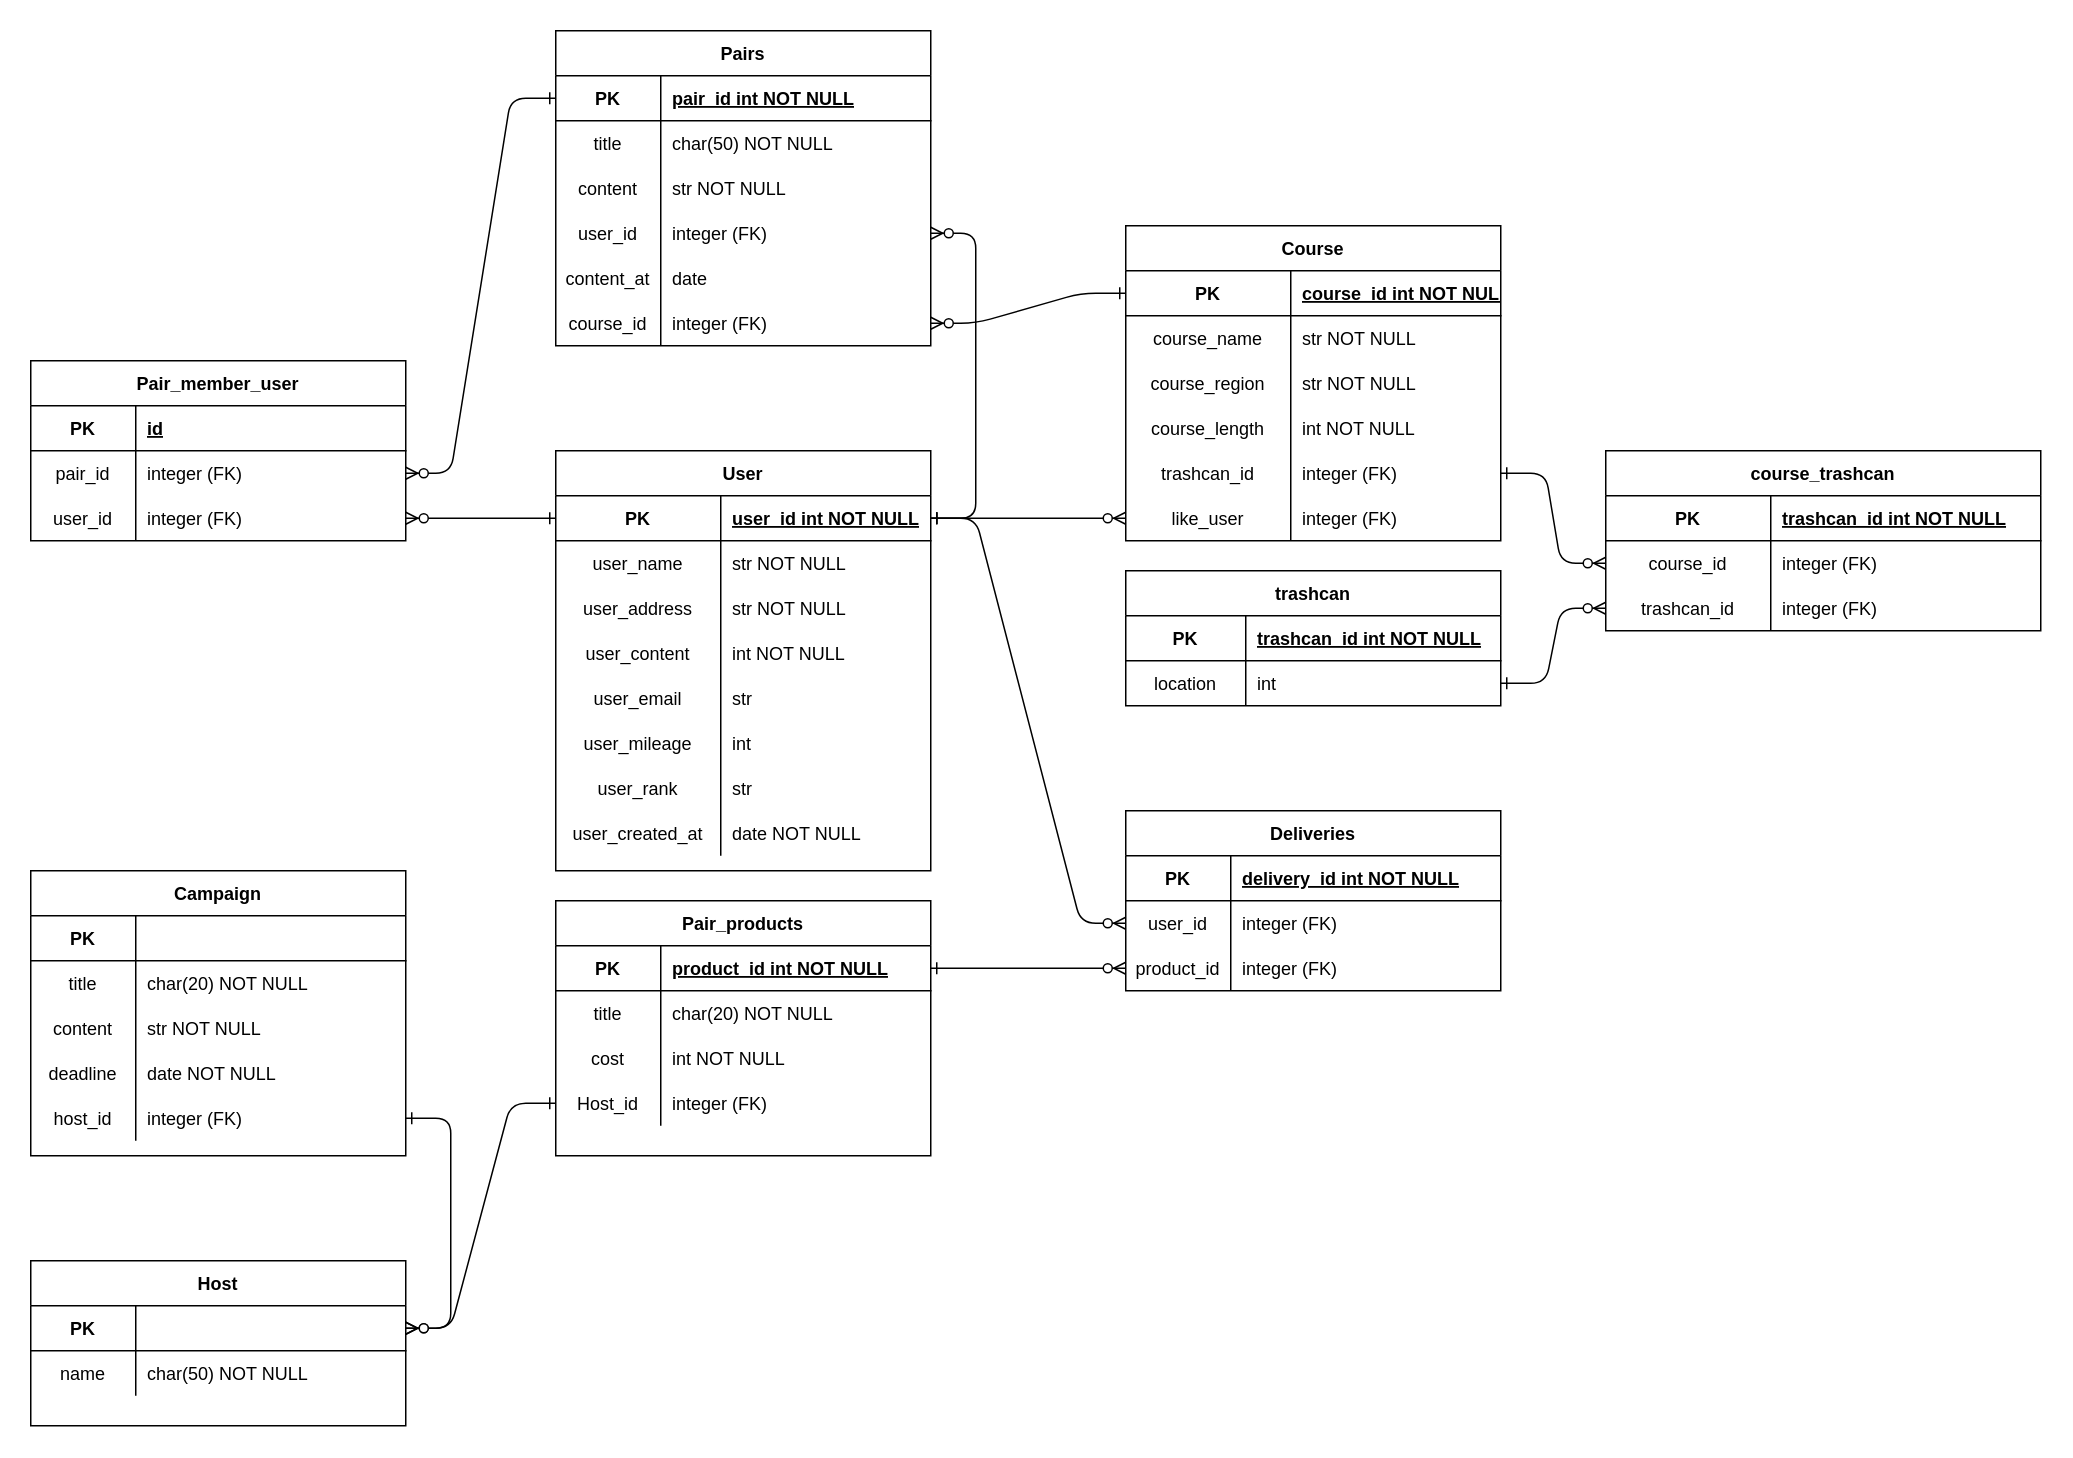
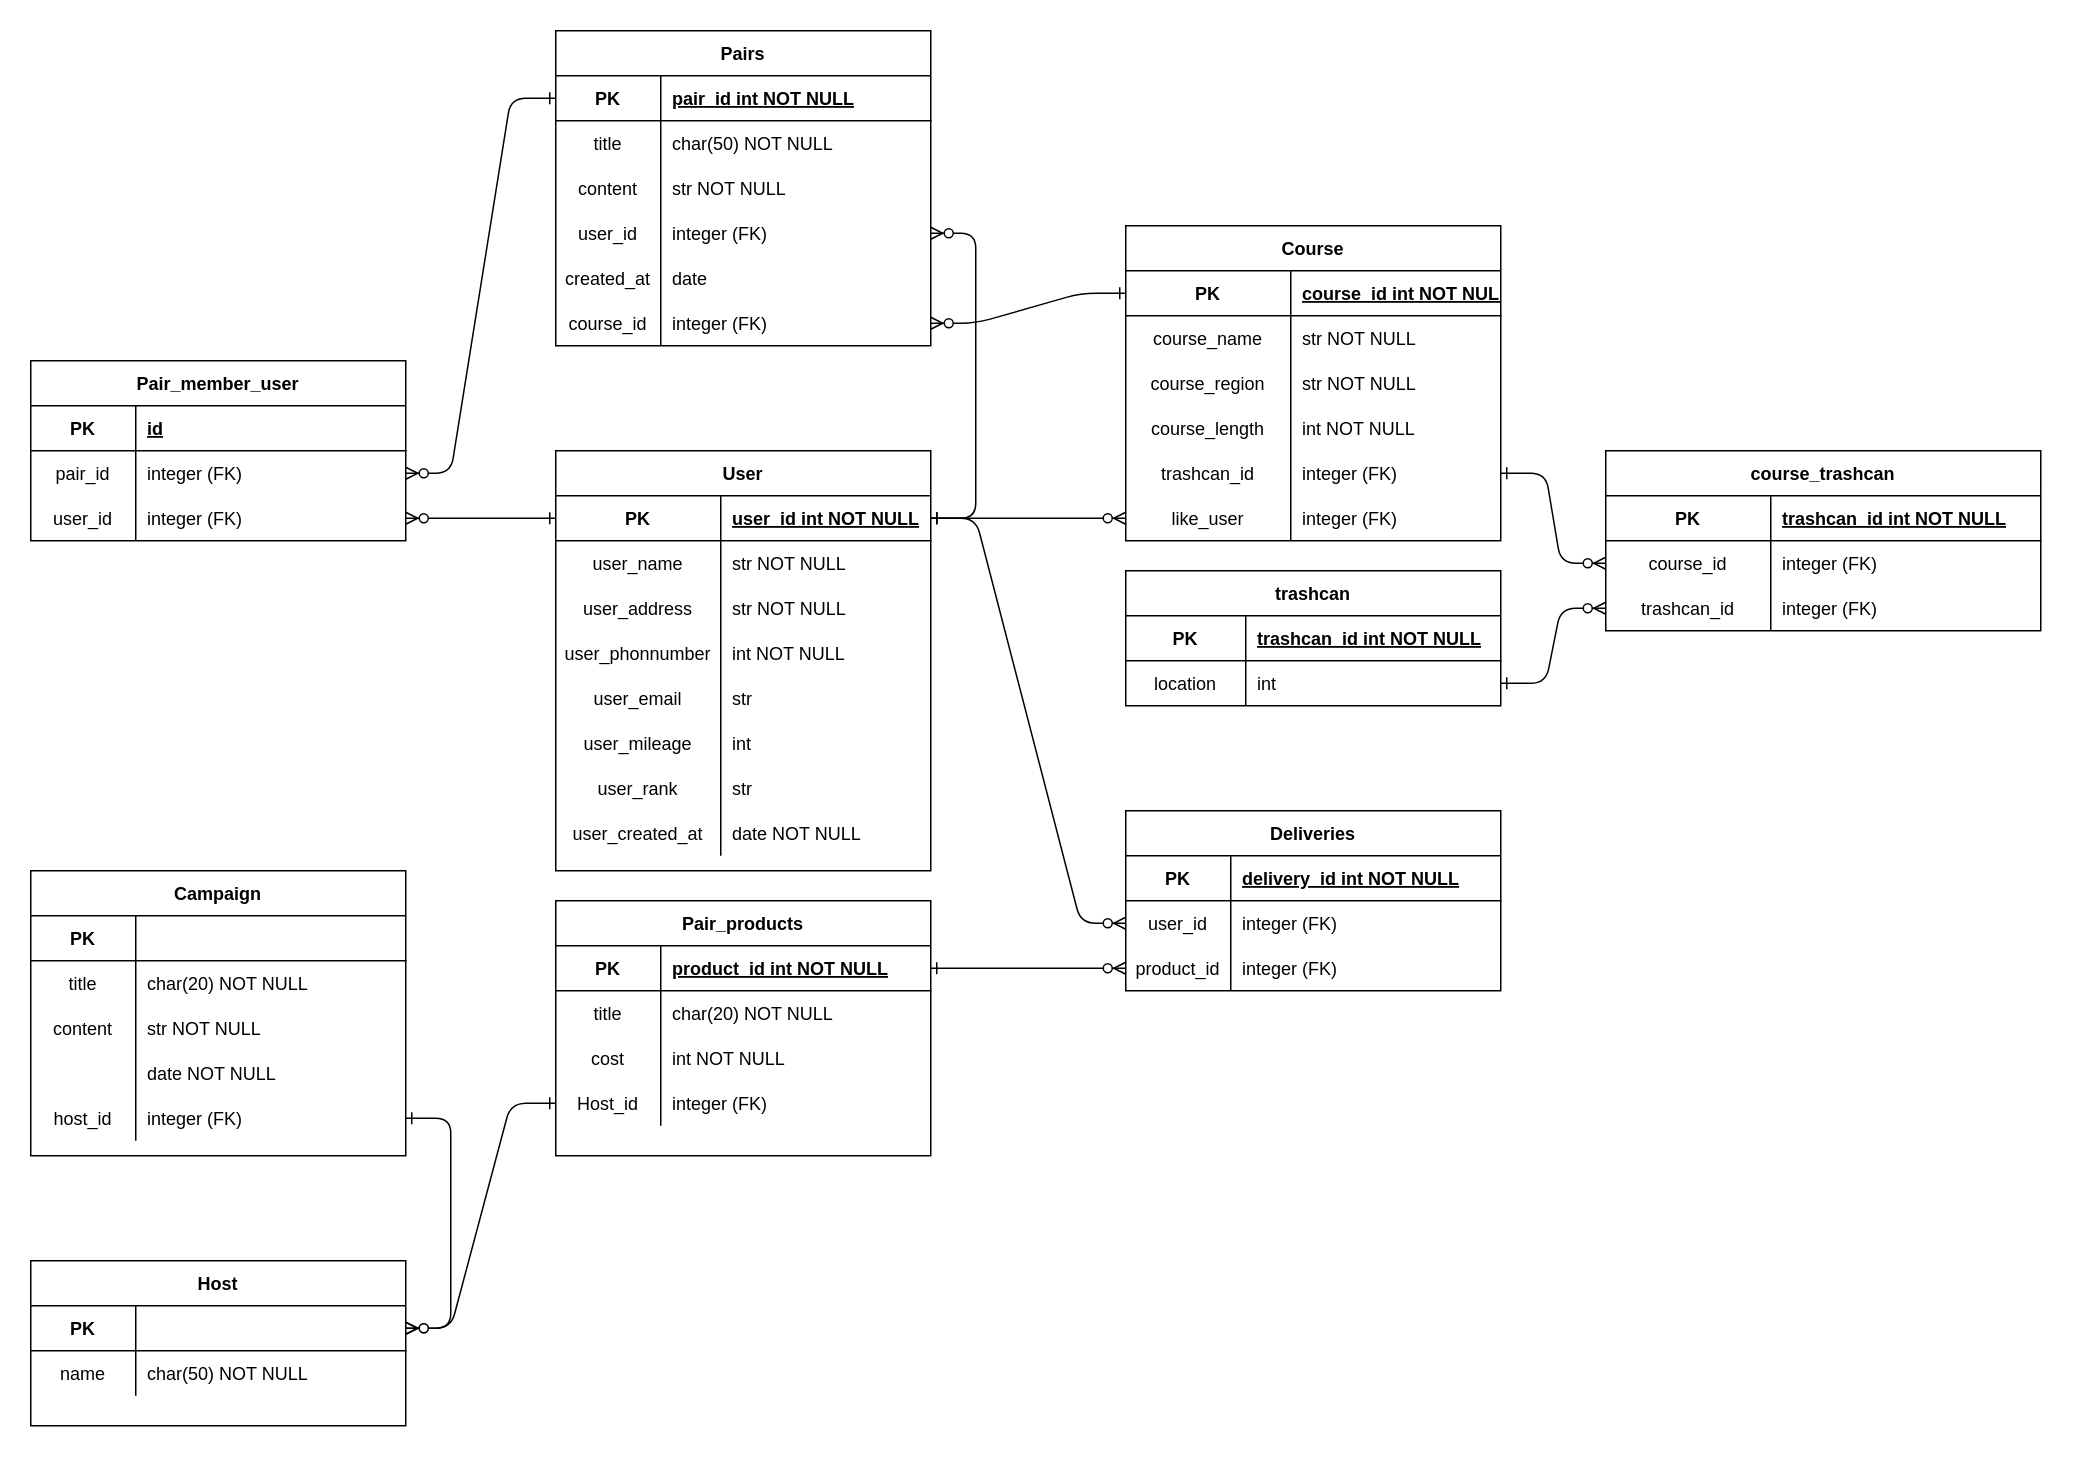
- <mxCell id="73" value="content_at" style="shape=partialRectangle;overflow=hidden;connectable=0;fillColor=none;top=0;left=0;bottom=0;right=0;" vertex="1" parent="72"><mxGeometry width="70" height="30" as="geometry"><mxRectangle width="70" height="30" as="alternateBounds" /></mxGeometry></mxCell>
+ <mxCell id="73" value="created_at" style="shape=partialRectangle;overflow=hidden;connectable=0;fillColor=none;top=0;left=0;bottom=0;right=0;" vertex="1" parent="72"><mxGeometry width="70" height="30" as="geometry"><mxRectangle width="70" height="30" as="alternateBounds" /></mxGeometry></mxCell>
- <mxCell id="45" value="user_content" style="shape=partialRectangle;overflow=hidden;connectable=0;fillColor=none;top=0;left=0;bottom=0;right=0;" vertex="1" parent="44"><mxGeometry width="110" height="30" as="geometry"><mxRectangle width="110" height="30" as="alternateBounds" /></mxGeometry></mxCell>
+ <mxCell id="45" value="user_phonnumber" style="shape=partialRectangle;overflow=hidden;connectable=0;fillColor=none;top=0;left=0;bottom=0;right=0;" vertex="1" parent="44"><mxGeometry width="110" height="30" as="geometry"><mxRectangle width="110" height="30" as="alternateBounds" /></mxGeometry></mxCell>
- <mxCell id="90" value="deadline" style="shape=partialRectangle;overflow=hidden;connectable=0;fillColor=none;top=0;left=0;bottom=0;right=0;" vertex="1" parent="89"><mxGeometry width="70" height="30" as="geometry"><mxRectangle width="70" height="30" as="alternateBounds" /></mxGeometry></mxCell>
